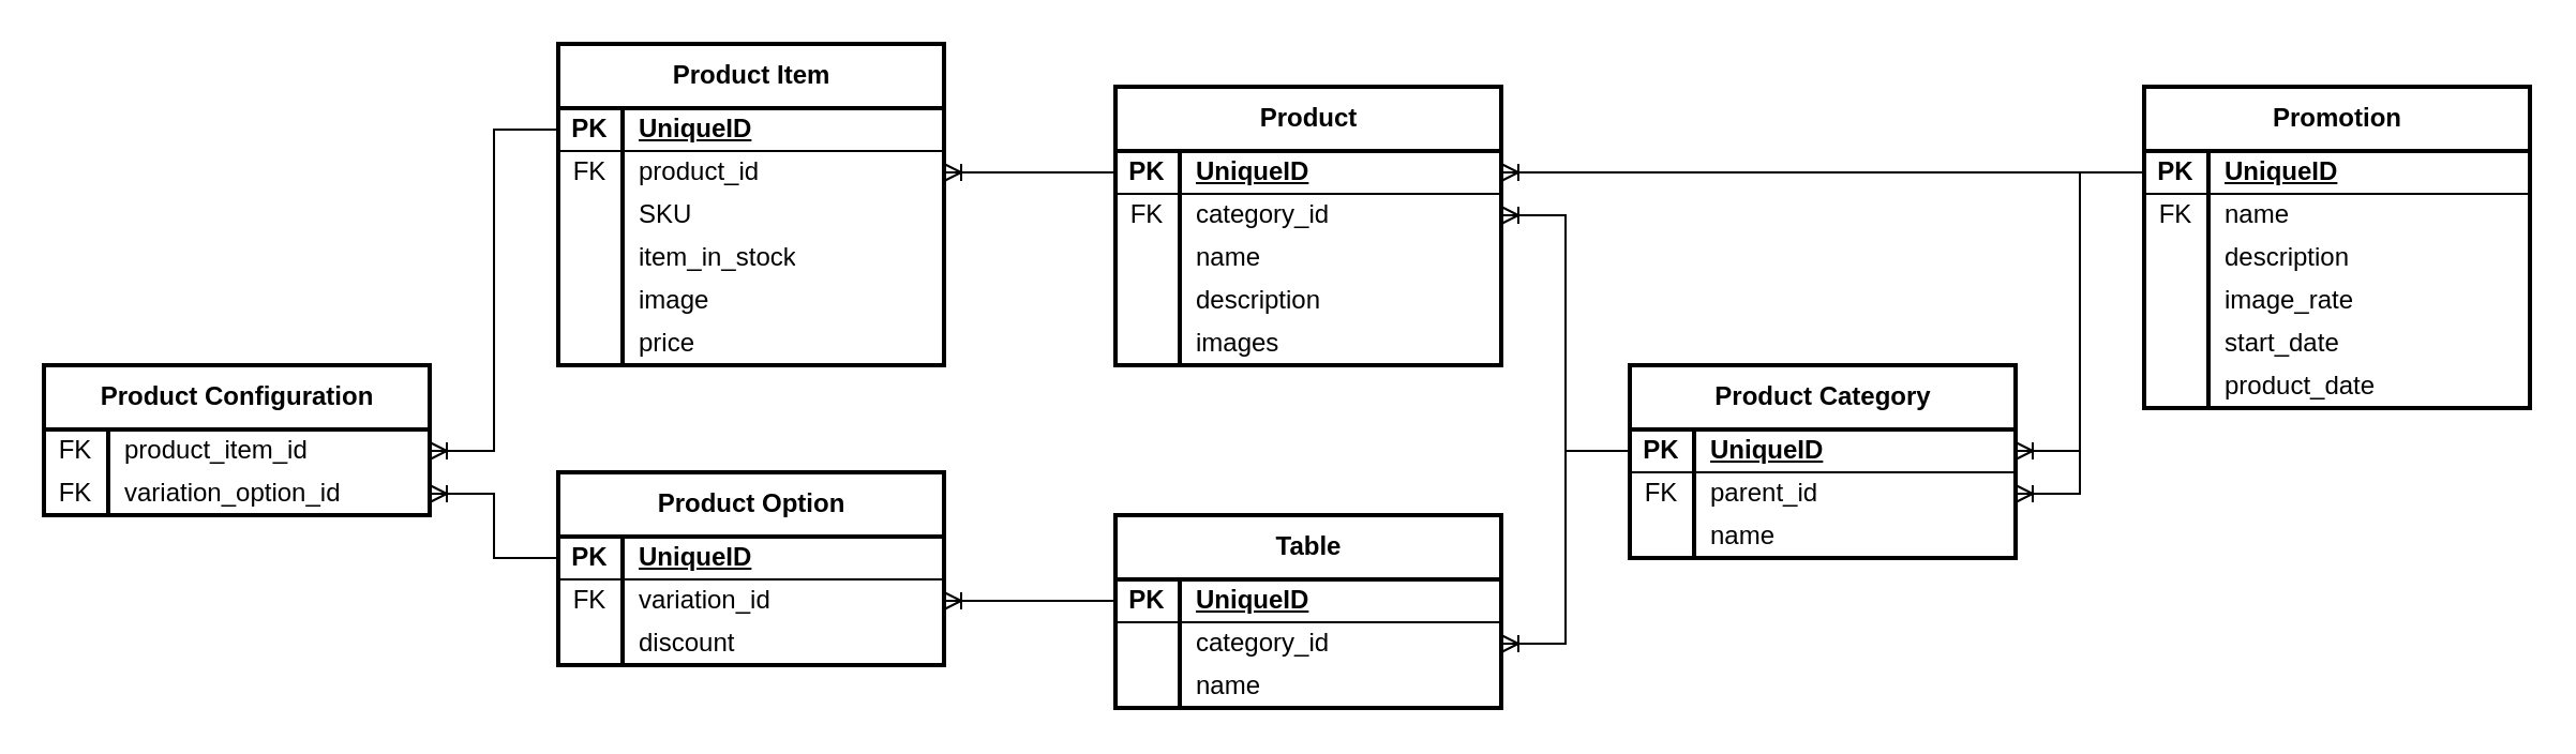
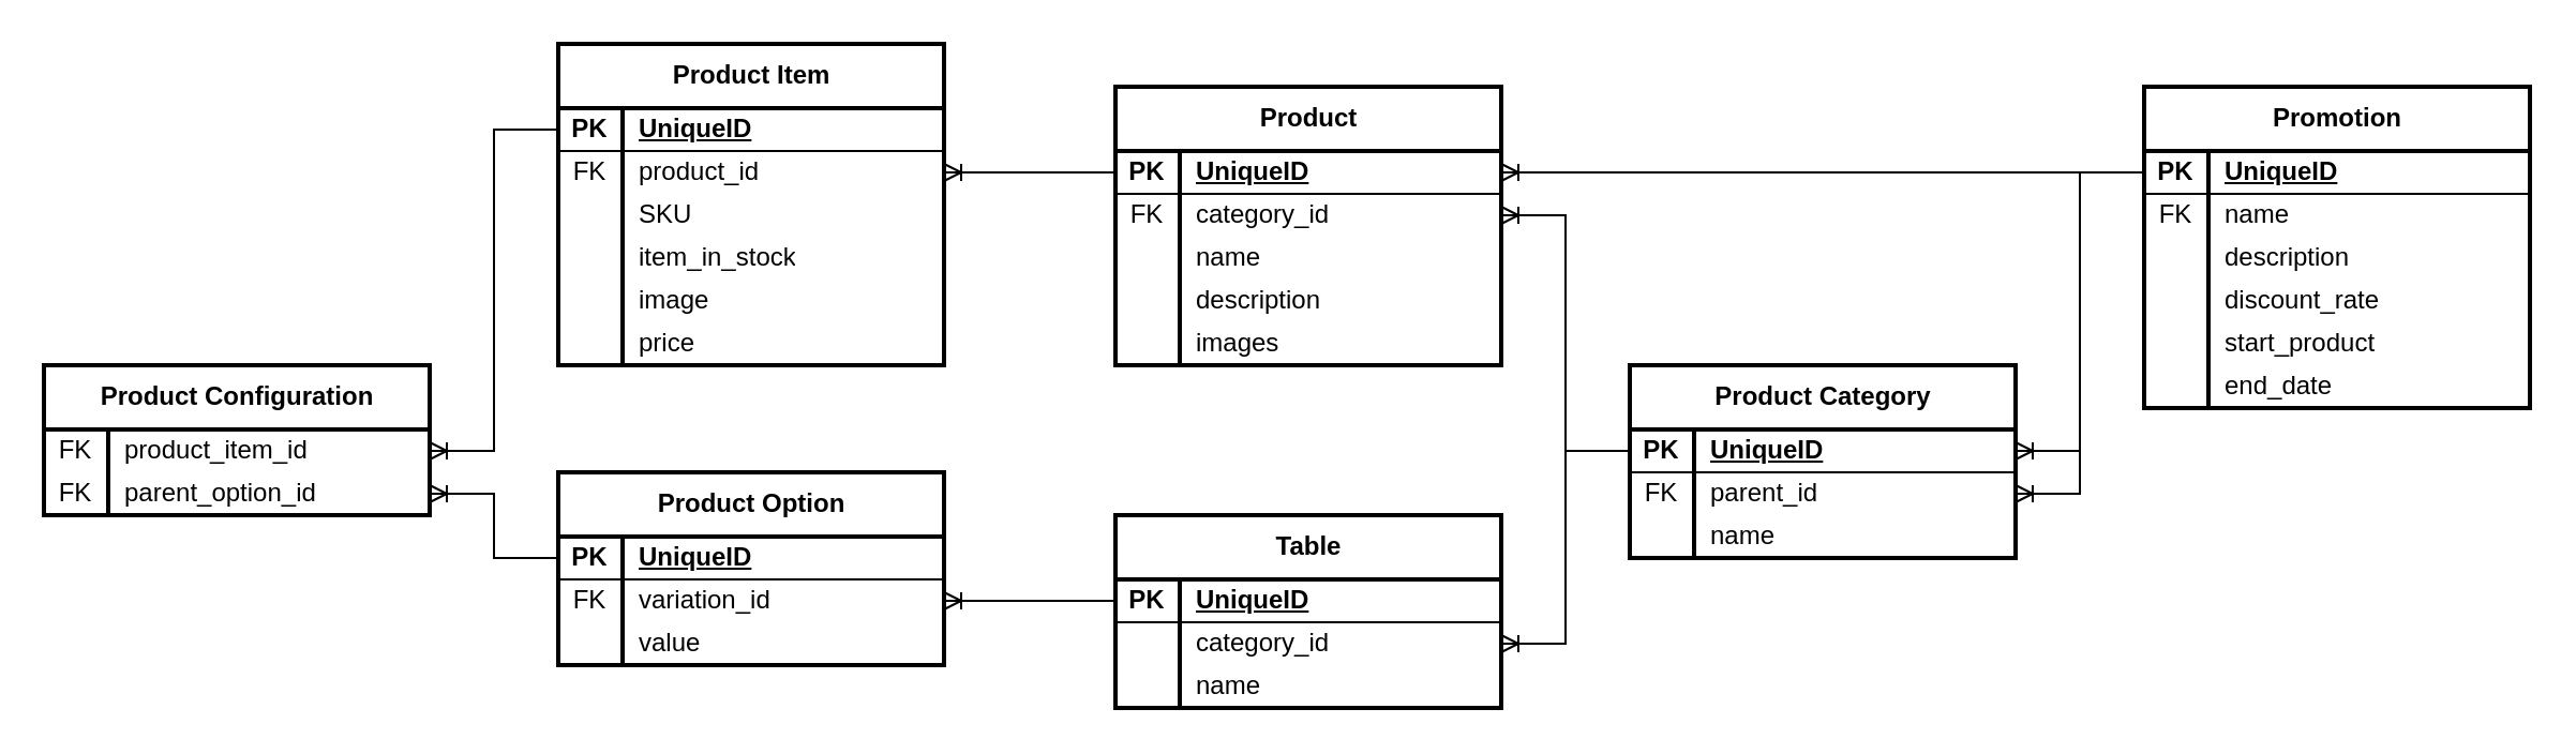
- <mxCell id="93" value="image_rate" style="shape=partialRectangle;connectable=0;fillColor=none;top=0;left=0;bottom=0;right=0;align=left;spacingLeft=6;overflow=hidden;whiteSpace=wrap;html=1;" vertex="1" parent="91"><mxGeometry x="30" width="150" height="20" as="geometry"><mxRectangle width="150" height="20" as="alternateBounds" /></mxGeometry></mxCell>
+ <mxCell id="93" value="discount_rate" style="shape=partialRectangle;connectable=0;fillColor=none;top=0;left=0;bottom=0;right=0;align=left;spacingLeft=6;overflow=hidden;whiteSpace=wrap;html=1;" vertex="1" parent="91"><mxGeometry x="30" width="150" height="20" as="geometry"><mxRectangle width="150" height="20" as="alternateBounds" /></mxGeometry></mxCell>
- <mxCell id="96" value="start_date" style="shape=partialRectangle;connectable=0;fillColor=none;top=0;left=0;bottom=0;right=0;align=left;spacingLeft=6;overflow=hidden;whiteSpace=wrap;html=1;" vertex="1" parent="94"><mxGeometry x="30" width="150" height="20" as="geometry"><mxRectangle width="150" height="20" as="alternateBounds" /></mxGeometry></mxCell>
+ <mxCell id="96" value="start_product" style="shape=partialRectangle;connectable=0;fillColor=none;top=0;left=0;bottom=0;right=0;align=left;spacingLeft=6;overflow=hidden;whiteSpace=wrap;html=1;" vertex="1" parent="94"><mxGeometry x="30" width="150" height="20" as="geometry"><mxRectangle width="150" height="20" as="alternateBounds" /></mxGeometry></mxCell>
- <mxCell id="99" value="product_date" style="shape=partialRectangle;connectable=0;fillColor=none;top=0;left=0;bottom=0;right=0;align=left;spacingLeft=6;overflow=hidden;whiteSpace=wrap;html=1;" vertex="1" parent="97"><mxGeometry x="30" width="150" height="20" as="geometry"><mxRectangle width="150" height="20" as="alternateBounds" /></mxGeometry></mxCell>
+ <mxCell id="99" value="end_date" style="shape=partialRectangle;connectable=0;fillColor=none;top=0;left=0;bottom=0;right=0;align=left;spacingLeft=6;overflow=hidden;whiteSpace=wrap;html=1;" vertex="1" parent="97"><mxGeometry x="30" width="150" height="20" as="geometry"><mxRectangle width="150" height="20" as="alternateBounds" /></mxGeometry></mxCell>
- <mxCell id="44" value="variation_option_id" style="shape=partialRectangle;connectable=0;fillColor=none;top=0;left=0;bottom=0;right=0;align=left;spacingLeft=6;overflow=hidden;whiteSpace=wrap;html=1;" parent="42" vertex="1"><mxGeometry x="30" width="150" height="20" as="geometry"><mxRectangle width="150" height="20" as="alternateBounds" /></mxGeometry></mxCell>
+ <mxCell id="44" value="parent_option_id" style="shape=partialRectangle;connectable=0;fillColor=none;top=0;left=0;bottom=0;right=0;align=left;spacingLeft=6;overflow=hidden;whiteSpace=wrap;html=1;" parent="42" vertex="1"><mxGeometry x="30" width="150" height="20" as="geometry"><mxRectangle width="150" height="20" as="alternateBounds" /></mxGeometry></mxCell>
- <mxCell id="56" value="discount" style="shape=partialRectangle;connectable=0;fillColor=none;top=0;left=0;bottom=0;right=0;align=left;spacingLeft=6;overflow=hidden;whiteSpace=wrap;html=1;" parent="54" vertex="1"><mxGeometry x="30" width="150" height="20" as="geometry"><mxRectangle width="150" height="20" as="alternateBounds" /></mxGeometry></mxCell>
+ <mxCell id="56" value="value" style="shape=partialRectangle;connectable=0;fillColor=none;top=0;left=0;bottom=0;right=0;align=left;spacingLeft=6;overflow=hidden;whiteSpace=wrap;html=1;" parent="54" vertex="1"><mxGeometry x="30" width="150" height="20" as="geometry"><mxRectangle width="150" height="20" as="alternateBounds" /></mxGeometry></mxCell>
